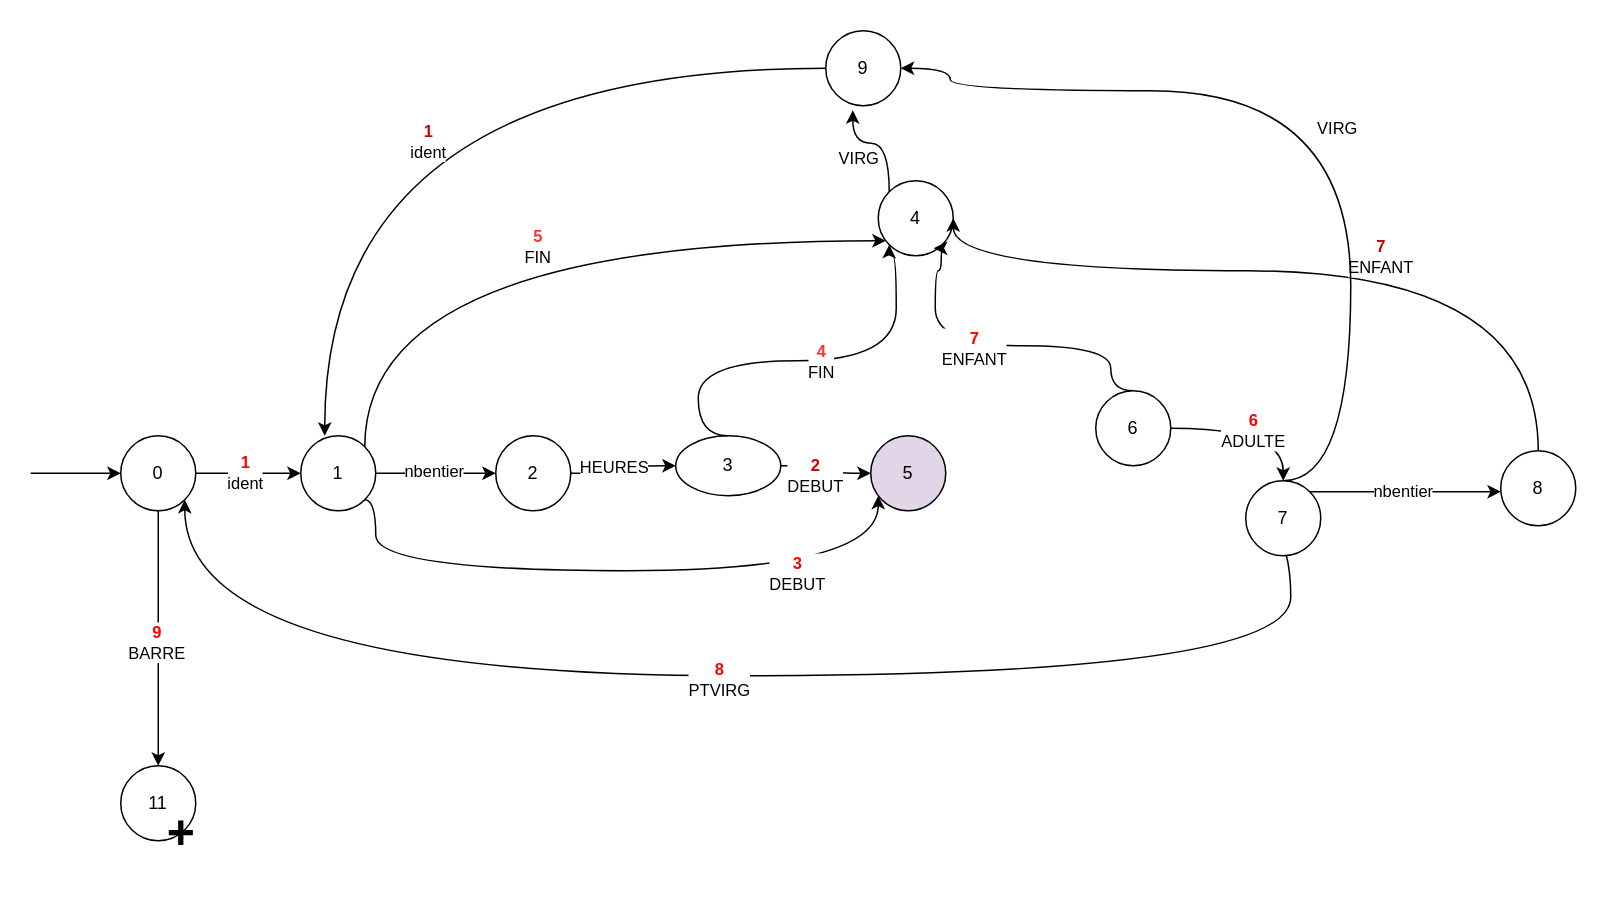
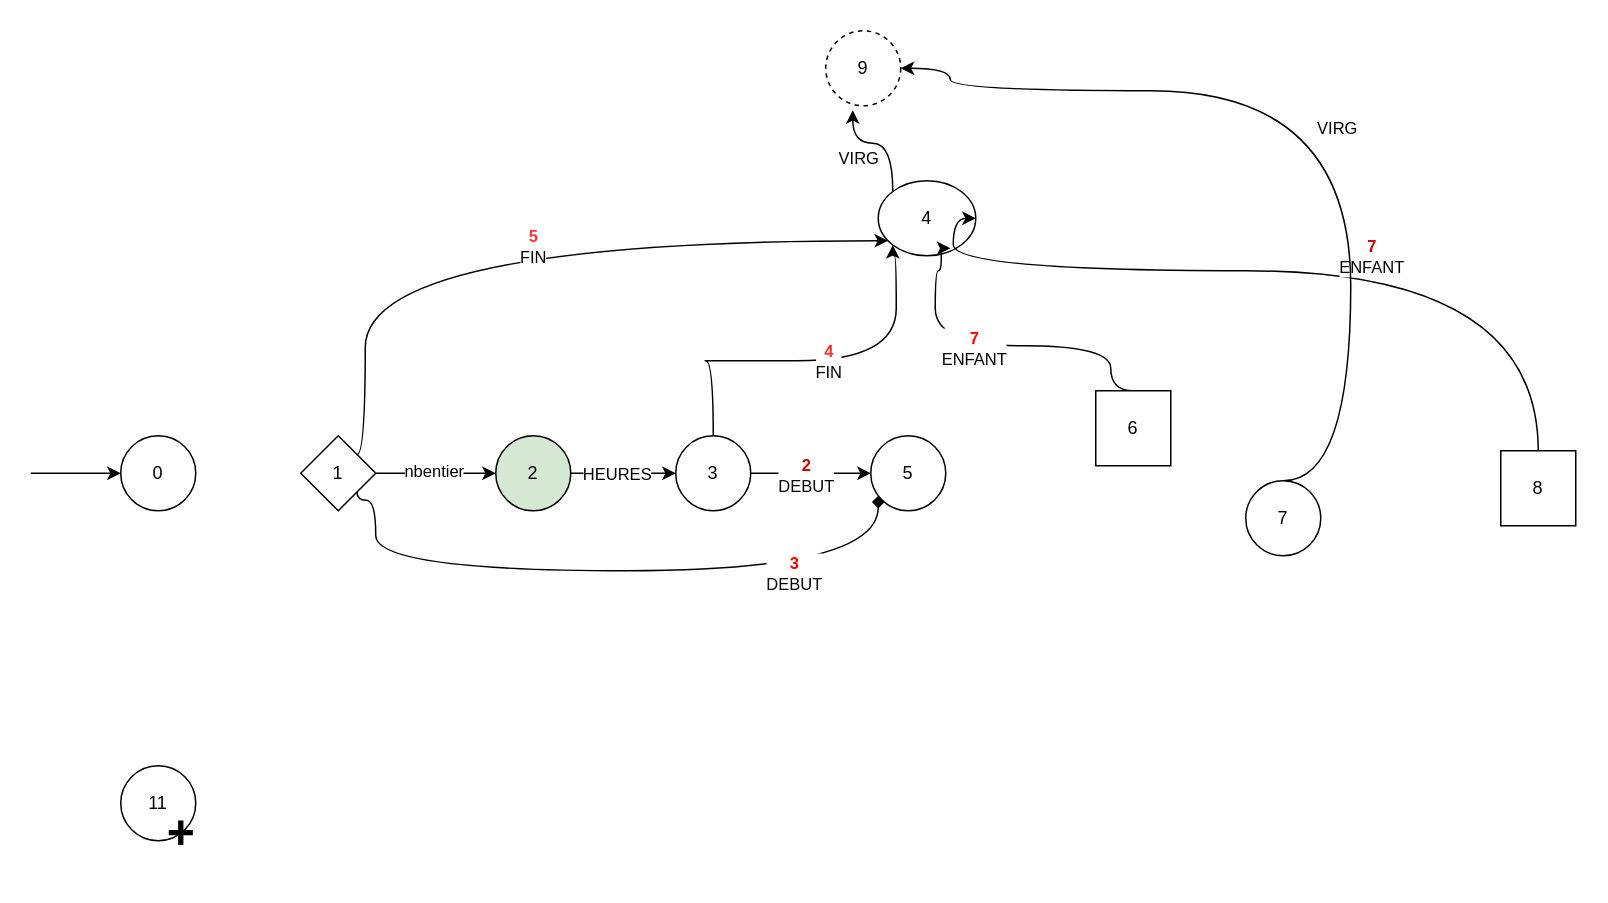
- <mxCell id="16" value="&lt;div&gt;9&lt;/div&gt;" style="ellipse;whiteSpace=wrap;html=1;aspect=fixed;" vertex="1" parent="1"><mxGeometry x="550" y="20" width="50" height="50" as="geometry" /></mxCell>
+ <mxCell id="16" value="&lt;div&gt;9&lt;/div&gt;" style="ellipse;whiteSpace=wrap;html=1;aspect=fixed;dashed=1;" vertex="1" parent="1"><mxGeometry x="550" y="20" width="50" height="50" as="geometry" /></mxCell>
- <mxCell id="44" style="edgeStyle=orthogonalEdgeStyle;curved=1;rounded=0;orthogonalLoop=1;jettySize=auto;html=1;exitX=0;exitY=0.5;exitDx=0;exitDy=0;entryX=0.32;entryY=0;entryDx=0;entryDy=0;entryPerimeter=0;" edge="1" parent="1" source="16" target="13"><mxGeometry relative="1" as="geometry" /></mxCell>
- <mxCell id="45" value="&lt;div&gt;&lt;font color=&quot;#CC0000&quot;&gt;&lt;b&gt;1&lt;/b&gt;&lt;/font&gt;&lt;/div&gt;&lt;div&gt;ident&lt;/div&gt;" style="edgeLabel;html=1;align=center;verticalAlign=middle;resizable=0;points=[];" vertex="1" connectable="0" parent="44"><mxGeometry x="-0.251" y="48" relative="1" as="geometry"><mxPoint x="-49" as="offset" /></mxGeometry></mxCell>
- <mxCell id="15" value="4" style="ellipse;whiteSpace=wrap;html=1;aspect=fixed;" vertex="1" parent="1"><mxGeometry x="585" y="120" width="50" height="50" as="geometry" /></mxCell>
+ <mxCell id="15" value="4" style="ellipse;whiteSpace=wrap;html=1;aspect=fixed;" vertex="1" parent="1"><mxGeometry x="585" y="120" width="65" height="50" as="geometry" /></mxCell>
- <mxCell id="33" value="6" style="ellipse;whiteSpace=wrap;html=1;aspect=fixed;" vertex="1" parent="1"><mxGeometry x="730" y="260" width="50" height="50" as="geometry" /></mxCell>
+ <mxCell id="33" value="6" style="whiteSpace=wrap;html=1;aspect=fixed;rounded=0;" vertex="1" parent="1"><mxGeometry x="730" y="260" width="50" height="50" as="geometry" /></mxCell>
- <mxCell id="18" style="edgeStyle=orthogonalEdgeStyle;rounded=0;orthogonalLoop=1;jettySize=auto;html=1;exitX=1;exitY=0.5;exitDx=0;exitDy=0;curved=1;" edge="1" parent="1" source="33" target="41"><mxGeometry relative="1" as="geometry" /></mxCell>
- <mxCell id="19" value="&lt;div&gt;&lt;font color=&quot;#FF0000&quot;&gt;&lt;b&gt;6&lt;/b&gt;&lt;/font&gt;&lt;/div&gt;&lt;div&gt;ADULTE&lt;/div&gt;" style="edgeLabel;html=1;align=center;verticalAlign=middle;resizable=0;points=[];" vertex="1" connectable="0" parent="18"><mxGeometry x="0.152" y="-1" relative="1" as="geometry"><mxPoint x="-9" as="offset" /></mxGeometry></mxCell>
- <mxCell id="24" value="3" style="ellipse;whiteSpace=wrap;html=1;aspect=fixed;" vertex="1" parent="1"><mxGeometry x="450" y="290" width="70" height="40" as="geometry" /></mxCell>
+ <mxCell id="24" value="3" style="ellipse;whiteSpace=wrap;html=1;aspect=fixed;" vertex="1" parent="1"><mxGeometry x="450" y="290" width="50" height="50" as="geometry" /></mxCell>
- <mxCell id="2" style="edgeStyle=orthogonalEdgeStyle;rounded=0;orthogonalLoop=1;jettySize=auto;html=1;exitX=1;exitY=0.5;exitDx=0;exitDy=0;curved=1;" edge="1" parent="1" source="6" target="13"><mxGeometry relative="1" as="geometry" /></mxCell>
- <mxCell id="3" value="&lt;div&gt;&lt;b&gt;&lt;font color=&quot;#FF0000&quot;&gt;1&lt;/font&gt;&lt;/b&gt;&lt;/div&gt;&lt;div&gt;ident&lt;/div&gt;" style="edgeLabel;html=1;align=center;verticalAlign=middle;resizable=0;points=[];" vertex="1" connectable="0" parent="2"><mxGeometry x="0.16" y="1" relative="1" as="geometry"><mxPoint x="-9" as="offset" /></mxGeometry></mxCell>
- <mxCell id="13" value="1" style="ellipse;whiteSpace=wrap;html=1;aspect=fixed;" vertex="1" parent="1"><mxGeometry x="200" y="290" width="50" height="50" as="geometry" /></mxCell>
+ <mxCell id="13" value="1" style="rhombus;whiteSpace=wrap;html=1;aspect=fixed;" vertex="1" parent="1"><mxGeometry x="200" y="290" width="50" height="50" as="geometry" /></mxCell>
- <mxCell id="30" value="2" style="ellipse;whiteSpace=wrap;html=1;aspect=fixed;" vertex="1" parent="1"><mxGeometry x="330" y="290" width="50" height="50" as="geometry" /></mxCell>
+ <mxCell id="30" value="2" style="ellipse;whiteSpace=wrap;html=1;aspect=fixed;fillColor=#d5e8d4;" vertex="1" parent="1"><mxGeometry x="330" y="290" width="50" height="50" as="geometry" /></mxCell>
- <mxCell id="36" value="5" style="ellipse;whiteSpace=wrap;html=1;aspect=fixed;fillColor=#e1d5e7;" vertex="1" parent="1"><mxGeometry x="580" y="290" width="50" height="50" as="geometry" /></mxCell>
+ <mxCell id="36" value="5" style="ellipse;whiteSpace=wrap;html=1;aspect=fixed;" vertex="1" parent="1"><mxGeometry x="580" y="290" width="50" height="50" as="geometry" /></mxCell>
- <mxCell id="17" value="&lt;div&gt;8&lt;/div&gt;" style="ellipse;whiteSpace=wrap;html=1;aspect=fixed;" vertex="1" parent="1"><mxGeometry x="1000" y="300" width="50" height="50" as="geometry" /></mxCell>
+ <mxCell id="17" value="&lt;div&gt;8&lt;/div&gt;" style="whiteSpace=wrap;html=1;aspect=fixed;rounded=0;" vertex="1" parent="1"><mxGeometry x="1000" y="300" width="50" height="50" as="geometry" /></mxCell>
- <mxCell id="37" style="edgeStyle=orthogonalEdgeStyle;curved=1;rounded=0;orthogonalLoop=1;jettySize=auto;html=1;exitX=1;exitY=0;exitDx=0;exitDy=0;" edge="1" parent="1" source="41" target="17"><mxGeometry relative="1" as="geometry"><Array as="points"><mxPoint x="970" y="327" /><mxPoint x="970" y="327" /></Array></mxGeometry></mxCell>
- <mxCell id="38" value="&lt;div&gt;nbentier&lt;/div&gt;" style="edgeLabel;html=1;align=center;verticalAlign=middle;resizable=0;points=[];" vertex="1" connectable="0" parent="37"><mxGeometry x="-0.226" y="1" relative="1" as="geometry"><mxPoint x="13" as="offset" /></mxGeometry></mxCell>
- <mxCell id="11" style="edgeStyle=orthogonalEdgeStyle;rounded=0;orthogonalLoop=1;jettySize=auto;html=1;exitX=1;exitY=1;exitDx=0;exitDy=0;curved=1;" edge="1" parent="1" source="13" target="36"><mxGeometry relative="1" as="geometry"><Array as="points"><mxPoint x="250" y="333" /><mxPoint x="250" y="380" /><mxPoint x="585" y="380" /></Array></mxGeometry></mxCell>
+ <mxCell id="11" style="edgeStyle=orthogonalEdgeStyle;rounded=0;orthogonalLoop=1;jettySize=auto;html=1;exitX=1;exitY=1;exitDx=0;exitDy=0;curved=1;endArrow=diamond;" edge="1" parent="1" source="13" target="36"><mxGeometry relative="1" as="geometry"><Array as="points"><mxPoint x="250" y="333" /><mxPoint x="250" y="380" /><mxPoint x="585" y="380" /></Array></mxGeometry></mxCell>
- <mxCell id="4" style="edgeStyle=orthogonalEdgeStyle;rounded=0;orthogonalLoop=1;jettySize=auto;html=1;exitX=0.5;exitY=1;exitDx=0;exitDy=0;curved=1;" edge="1" parent="1" source="6" target="14"><mxGeometry relative="1" as="geometry" /></mxCell>
- <mxCell id="5" value="&lt;font color=&quot;#FF0000&quot;&gt;&lt;b&gt;9&lt;/b&gt;&lt;/font&gt;&lt;br&gt;&lt;div&gt;BARRE&lt;/div&gt;" style="edgeLabel;html=1;align=center;verticalAlign=middle;resizable=0;points=[];" vertex="1" connectable="0" parent="4"><mxGeometry x="0.022" y="-4" relative="1" as="geometry"><mxPoint x="2" as="offset" /></mxGeometry></mxCell>
- <mxCell id="20" style="edgeStyle=orthogonalEdgeStyle;rounded=0;orthogonalLoop=1;jettySize=auto;html=1;exitX=0;exitY=0.5;exitDx=0;exitDy=0;entryX=1;entryY=1;entryDx=0;entryDy=0;curved=1;" edge="1" parent="1" source="41" target="6"><mxGeometry relative="1" as="geometry"><Array as="points"><mxPoint x="860" y="345" /><mxPoint x="860" y="450" /><mxPoint x="123" y="450" /></Array></mxGeometry></mxCell>
- <mxCell id="21" value="&lt;div&gt;&lt;font color=&quot;#FF0000&quot;&gt;&lt;b&gt;8&lt;/b&gt;&lt;/font&gt;&lt;/div&gt;&lt;div&gt;PTVIRG&lt;/div&gt;" style="edgeLabel;html=1;align=center;verticalAlign=middle;resizable=0;points=[];" vertex="1" connectable="0" parent="20"><mxGeometry x="-0.523" y="3" relative="1" as="geometry"><mxPoint x="-281" y="-1" as="offset" /></mxGeometry></mxCell>
